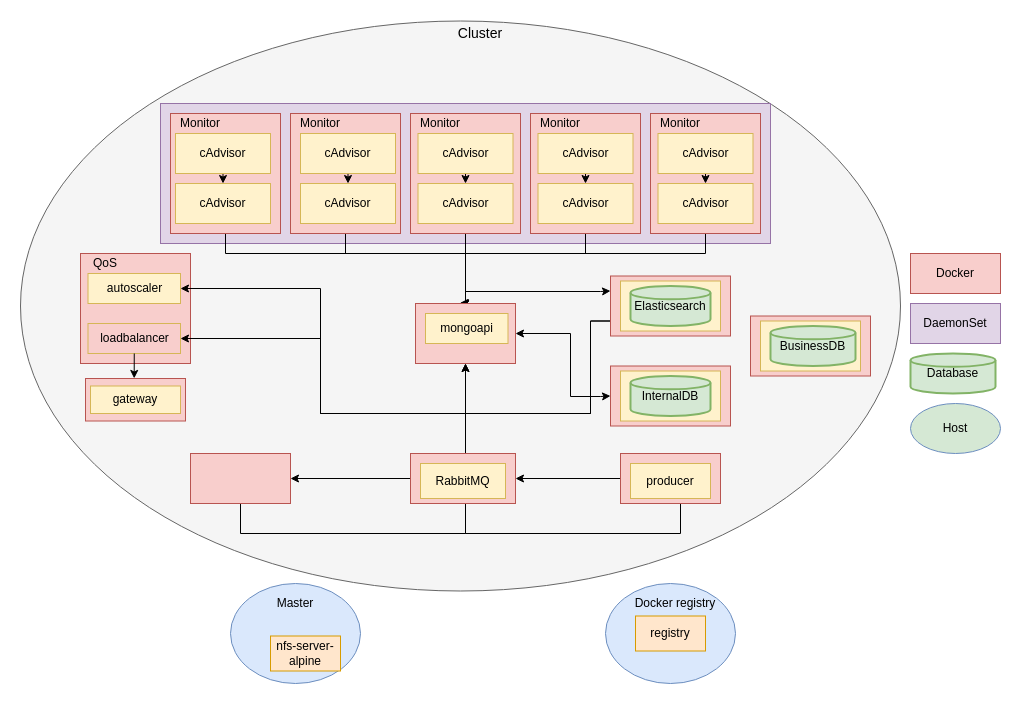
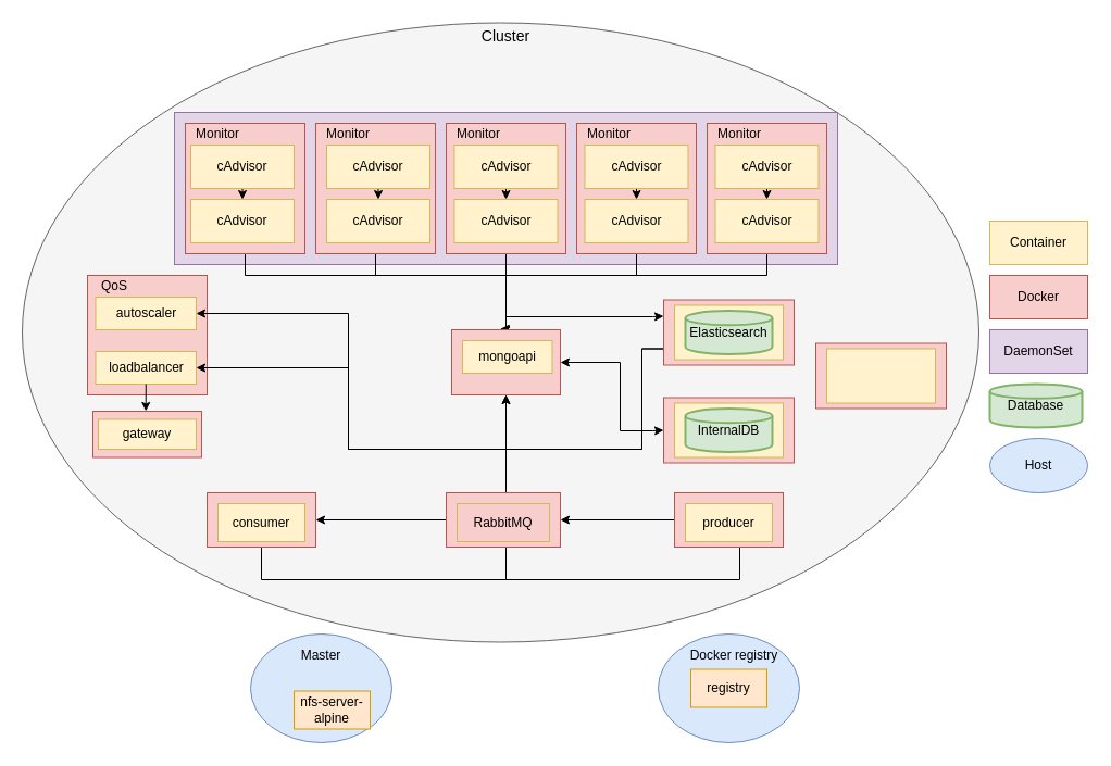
- <mxCell id="3" value="&lt;div style=&quot;font-size: 14px&quot;&gt;Cluster&lt;/div&gt;" style="text;html=1;strokeColor=none;fillColor=none;align=center;verticalAlign=middle;whiteSpace=wrap;rounded=0;" parent="1" vertex="1"><mxGeometry x="460" y="23" width="40" height="20" as="geometry" /></mxCell>
+ <mxCell id="3" value="&lt;div style=&quot;font-size: 14px&quot;&gt;Cluster&lt;/div&gt;" style="text;html=1;strokeColor=none;fillColor=none;align=center;verticalAlign=middle;whiteSpace=wrap;rounded=0;" parent="1" vertex="1"><mxGeometry x="445" y="23" width="40" height="20" as="geometry" /></mxCell>
+ <mxCell id="73" value="Container" style="rounded=0;whiteSpace=wrap;html=1;fillColor=#fff2cc;strokeColor=#d6b656;" vertex="1" parent="1"><mxGeometry x="910" y="203" width="90" height="40" as="geometry" /></mxCell>
- <mxCell id="40" value="loadbalancer" style="rounded=0;whiteSpace=wrap;html=1;fillColor=#f8cecc;strokeColor=#d6b656;" parent="1" vertex="1"><mxGeometry x="87.5" y="323" width="92.5" height="30" as="geometry" /></mxCell>
+ <mxCell id="40" value="loadbalancer" style="rounded=0;whiteSpace=wrap;html=1;fillColor=#fff2cc;strokeColor=#d6b656;" parent="1" vertex="1"><mxGeometry x="87.5" y="323" width="92.5" height="30" as="geometry" /></mxCell>
- <mxCell id="55" value="&lt;div&gt;BusinessDB&lt;/div&gt;" style="strokeWidth=2;html=1;shape=mxgraph.flowchart.database;whiteSpace=wrap;fillColor=#d5e8d4;strokeColor=#82b366;" parent="1" vertex="1"><mxGeometry x="770" y="325.5" width="85" height="40" as="geometry" /></mxCell>
- <mxCell id="76" value="&lt;div&gt;Host&lt;/div&gt;" style="ellipse;whiteSpace=wrap;html=1;fillColor=#d5e8d4;strokeColor=#6c8ebf;" vertex="1" parent="1"><mxGeometry x="910" y="403" width="90" height="50" as="geometry" /></mxCell>
+ <mxCell id="76" value="&lt;div&gt;Host&lt;/div&gt;" style="ellipse;whiteSpace=wrap;html=1;fillColor=#dae8fc;strokeColor=#6c8ebf;" vertex="1" parent="1"><mxGeometry x="910" y="403" width="90" height="50" as="geometry" /></mxCell>
+ <mxCell id="57" value="consumer" style="rounded=0;whiteSpace=wrap;html=1;fillColor=#fff2cc;strokeColor=#d6b656;" parent="1" vertex="1"><mxGeometry x="200" y="463" width="80" height="35" as="geometry" /></mxCell>
- <mxCell id="61" value="RabbitMQ" style="rounded=0;whiteSpace=wrap;html=1;fillColor=#fff2cc;strokeColor=#d6b656;" parent="1" vertex="1"><mxGeometry x="420" y="463" width="85" height="35" as="geometry" /></mxCell>
+ <mxCell id="61" value="RabbitMQ" style="rounded=0;whiteSpace=wrap;html=1;fillColor=#f8cecc;strokeColor=#d6b656;" parent="1" vertex="1"><mxGeometry x="420" y="463" width="85" height="35" as="geometry" /></mxCell>
